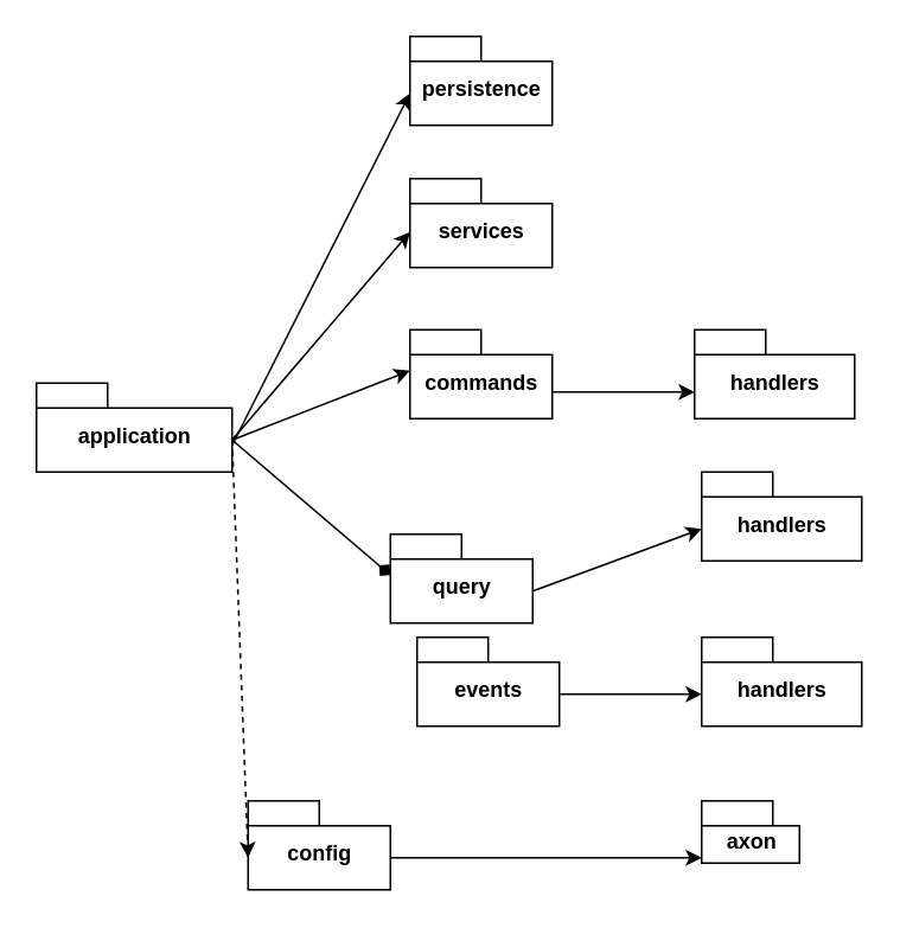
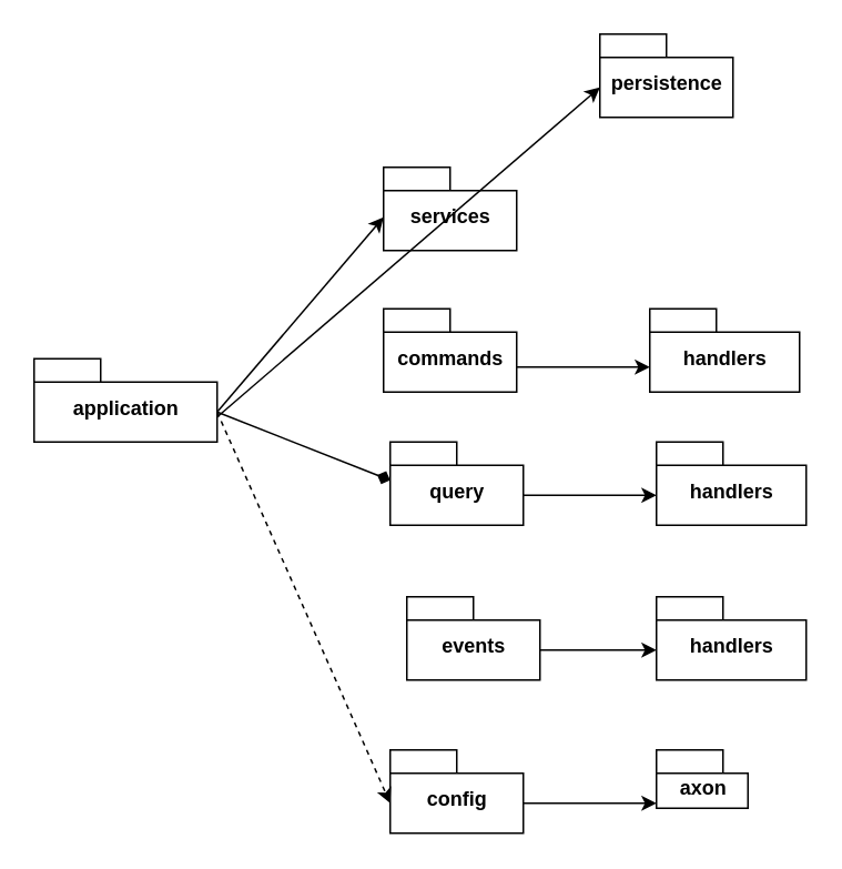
- <mxCell id="16" value="persistence&lt;br&gt;" style="shape=folder;fontStyle=1;spacingTop=10;tabWidth=40;tabHeight=14;tabPosition=left;html=1;" vertex="1" parent="1"><mxGeometry x="230" y="20" width="80" height="50" as="geometry" /></mxCell>
+ <mxCell id="16" value="persistence&lt;br&gt;" style="shape=folder;fontStyle=1;spacingTop=10;tabWidth=40;tabHeight=14;tabPosition=left;html=1;" vertex="1" parent="1"><mxGeometry x="360" y="20" width="80" height="50" as="geometry" /></mxCell>
- <mxCell id="6" value="" style="endArrow=classic;html=1;entryX=0;entryY=0;entryDx=0;entryDy=23;entryPerimeter=0;exitX=0;exitY=0;exitDx=110;exitDy=32;exitPerimeter=0;" edge="1" parent="1" source="2" target="5"><mxGeometry width="50" height="50" relative="1" as="geometry"><mxPoint x="140" y="240" as="sourcePoint" /><mxPoint x="240" y="140" as="targetPoint" /></mxGeometry></mxCell>
- <mxCell id="9" value="query&lt;br&gt;" style="shape=folder;fontStyle=1;spacingTop=10;tabWidth=40;tabHeight=14;tabPosition=left;html=1;" vertex="1" parent="1"><mxGeometry x="219" y="300" width="80" height="50" as="geometry" /></mxCell>
+ <mxCell id="9" value="query&lt;br&gt;" style="shape=folder;fontStyle=1;spacingTop=10;tabWidth=40;tabHeight=14;tabPosition=left;html=1;" vertex="1" parent="1"><mxGeometry x="234" y="265" width="80" height="50" as="geometry" /></mxCell>
- <mxCell id="13" value="events&lt;br&gt;" style="shape=folder;fontStyle=1;spacingTop=10;tabWidth=40;tabHeight=14;tabPosition=left;html=1;" vertex="1" parent="1"><mxGeometry x="234" y="358" width="80" height="50" as="geometry" /></mxCell>
+ <mxCell id="13" value="events&lt;br&gt;" style="shape=folder;fontStyle=1;spacingTop=10;tabWidth=40;tabHeight=14;tabPosition=left;html=1;" vertex="1" parent="1"><mxGeometry x="244" y="358" width="80" height="50" as="geometry" /></mxCell>
- <mxCell id="17" value="config&lt;br&gt;" style="shape=folder;fontStyle=1;spacingTop=10;tabWidth=40;tabHeight=14;tabPosition=left;html=1;" vertex="1" parent="1"><mxGeometry x="139" y="450" width="80" height="50" as="geometry" /></mxCell>
+ <mxCell id="17" value="config&lt;br&gt;" style="shape=folder;fontStyle=1;spacingTop=10;tabWidth=40;tabHeight=14;tabPosition=left;html=1;" vertex="1" parent="1"><mxGeometry x="234" y="450" width="80" height="50" as="geometry" /></mxCell>
